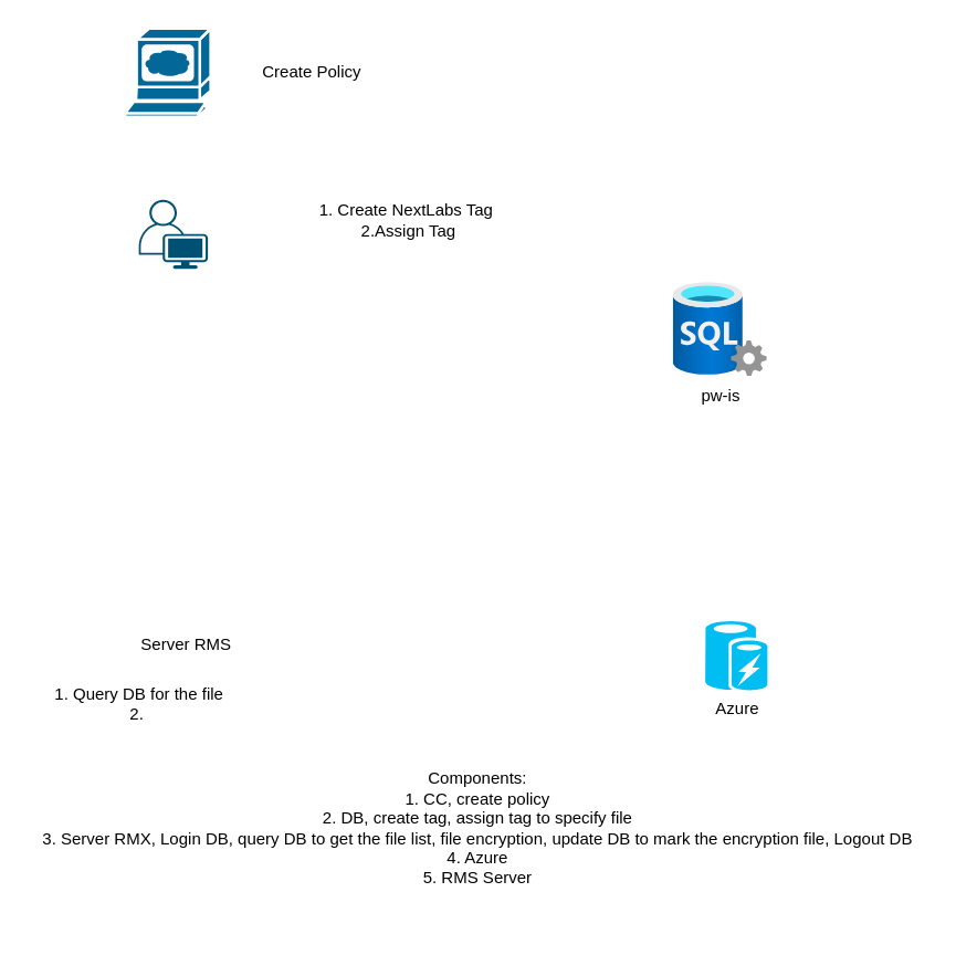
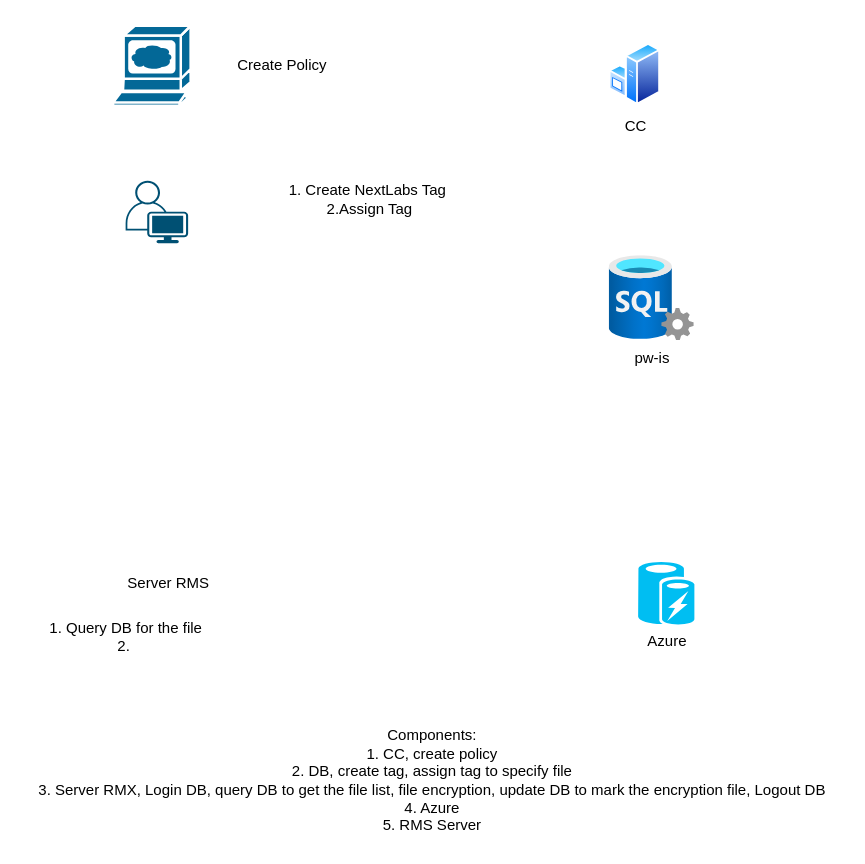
+ <mxCell id="8" value="CC" style="aspect=fixed;perimeter=ellipsePerimeter;html=1;align=center;shadow=0;dashed=0;spacingTop=3;image;image=img/lib/active_directory/windows_server.svg;" vertex="1" parent="1"><mxGeometry x="487" y="34" width="41" height="50" as="geometry" /></mxCell>
- <mxCell id="6" value="Components:&lt;br&gt;1. CC, create policy&lt;br&gt;2. DB, create tag, assign tag to specify file&lt;br&gt;3. Server RMX, Login DB, query DB to get the file list, file encryption, update DB to mark the encryption file, Logout DB&lt;br&gt;4. Azure&lt;br&gt;5. RMS Server" style="text;html=1;align=center;verticalAlign=middle;resizable=0;points=[];autosize=1;strokeColor=none;" vertex="1" parent="1"><mxGeometry x="20" y="554" width="650" height="90" as="geometry" /></mxCell>
+ <mxCell id="6" value="Components:&lt;br&gt;1. CC, create policy&lt;br&gt;2. DB, create tag, assign tag to specify file&lt;br&gt;3. Server RMX, Login DB, query DB to get the file list, file encryption, update DB to mark the encryption file, Logout DB&lt;br&gt;4. Azure&lt;br&gt;5. RMS Server" style="text;html=1;align=center;verticalAlign=middle;resizable=0;points=[];autosize=1;strokeColor=none;" vertex="1" parent="1"><mxGeometry x="20" y="579" width="650" height="90" as="geometry" /></mxCell>
